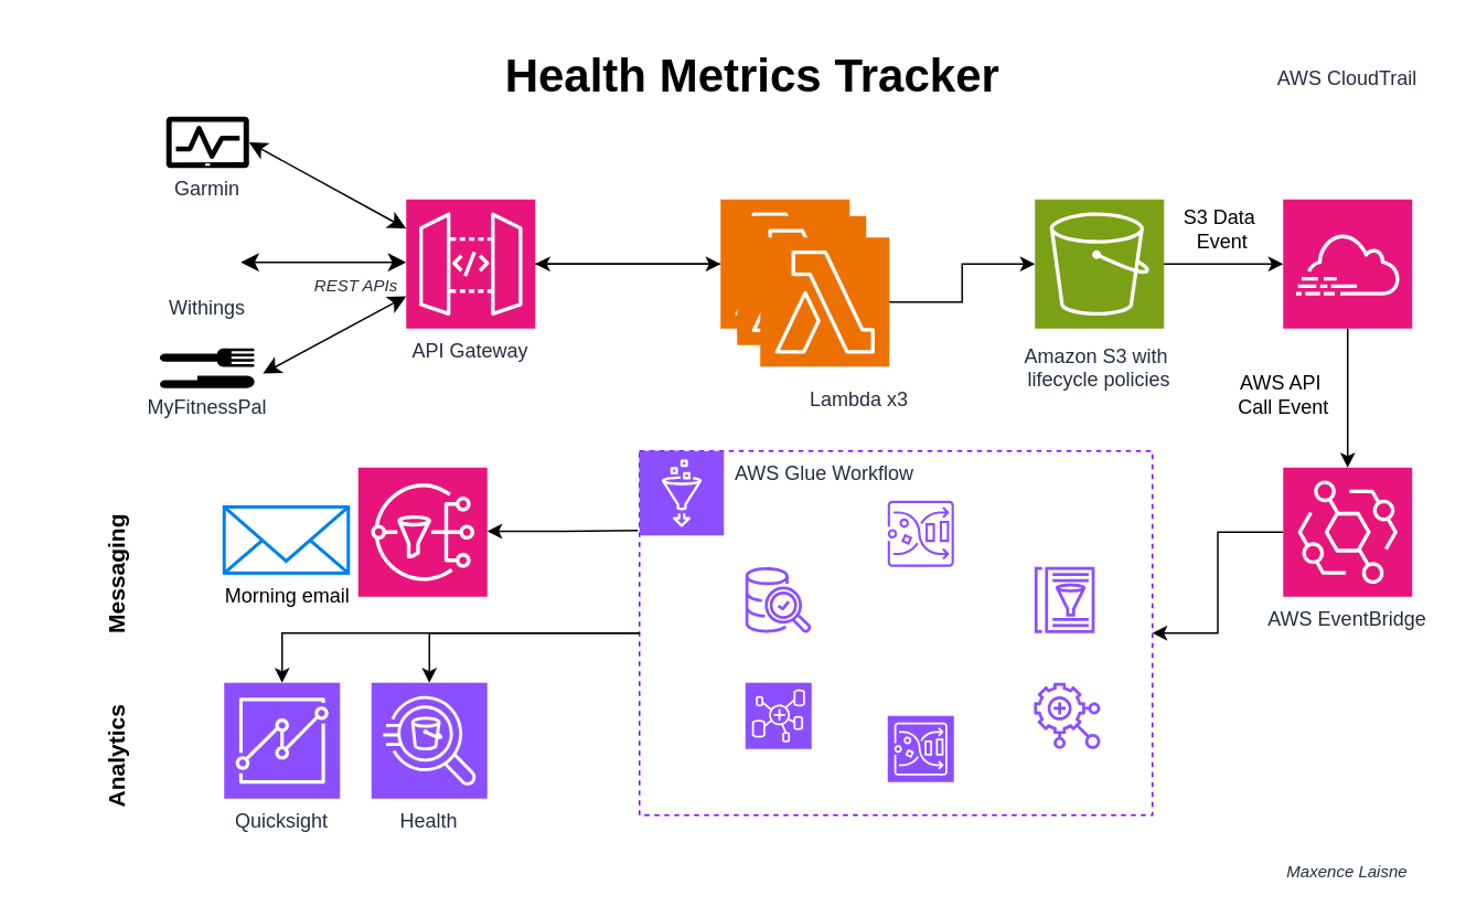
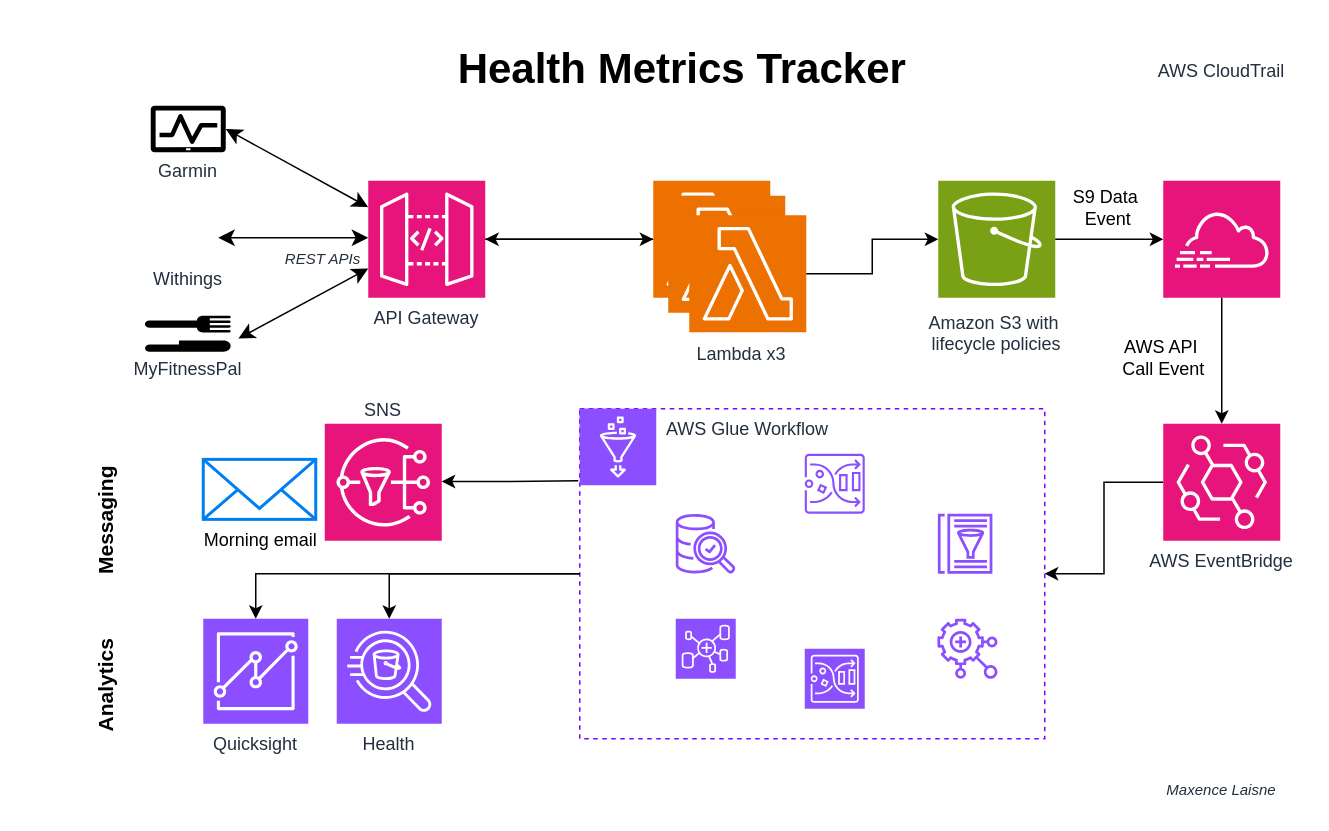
- <mxCell id="22" value="S3 Data&amp;nbsp;&lt;div&gt;Event&lt;/div&gt;" style="text;html=1;align=center;verticalAlign=middle;resizable=0;points=[];autosize=1;strokeColor=none;fillColor=none;" parent="1" vertex="1"><mxGeometry x="703" y="118" width="70" height="40" as="geometry" /></mxCell>
+ <mxCell id="22" value="S9 Data&amp;nbsp;&lt;div&gt;Event&lt;/div&gt;" style="text;html=1;align=center;verticalAlign=middle;resizable=0;points=[];autosize=1;strokeColor=none;fillColor=none;" parent="1" vertex="1"><mxGeometry x="703" y="118" width="70" height="40" as="geometry" /></mxCell>
- <mxCell id="15" value="&lt;font color=&quot;#232f3e&quot;&gt;&lt;span style=&quot;text-wrap-mode: nowrap; background-color: rgb(255, 255, 255);&quot;&gt;Lambda x3&lt;/span&gt;&lt;/font&gt;" style="text;whiteSpace=wrap;html=1;align=center;" parent="1" vertex="1"><mxGeometry x="469" y="227" width="100" height="20" as="geometry" /></mxCell>
+ <mxCell id="15" value="&lt;font color=&quot;#232f3e&quot;&gt;&lt;span style=&quot;text-wrap-mode: nowrap; background-color: rgb(255, 255, 255);&quot;&gt;Lambda x3&lt;/span&gt;&lt;/font&gt;" style="text;whiteSpace=wrap;html=1;align=center;" parent="1" vertex="1"><mxGeometry x="444" y="222" width="100" height="20" as="geometry" /></mxCell>
+ <mxCell id="37" value="&lt;font color=&quot;#232f3e&quot;&gt;&lt;span style=&quot;text-wrap-mode: nowrap; background-color: rgb(255, 255, 255);&quot;&gt;SNS&lt;/span&gt;&lt;/font&gt;" style="text;whiteSpace=wrap;html=1;align=center;" vertex="1" parent="1"><mxGeometry x="205" y="259" width="100" height="20" as="geometry" /></mxCell>
